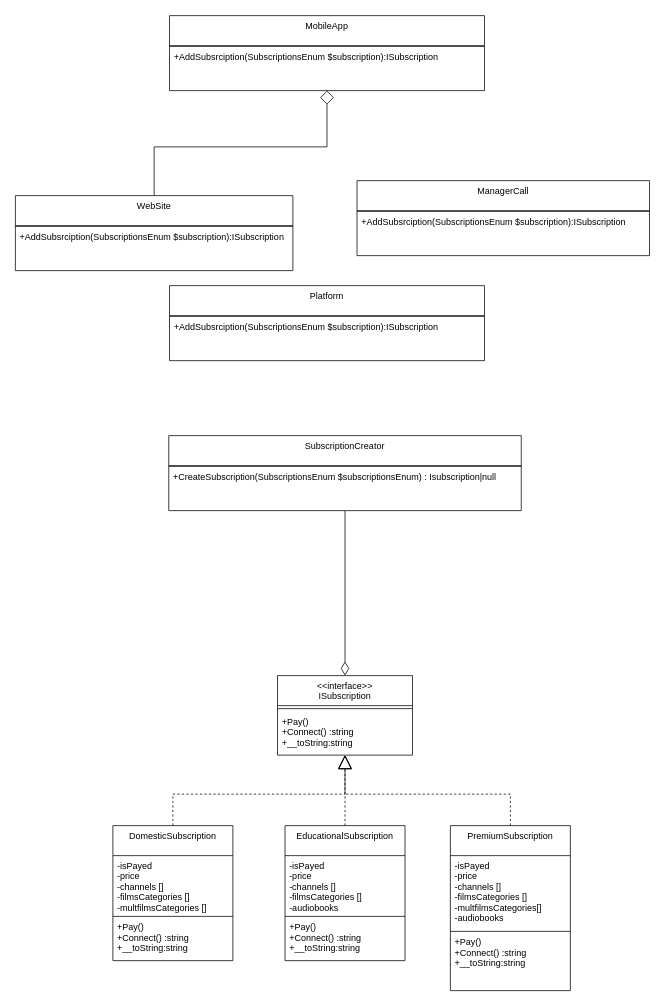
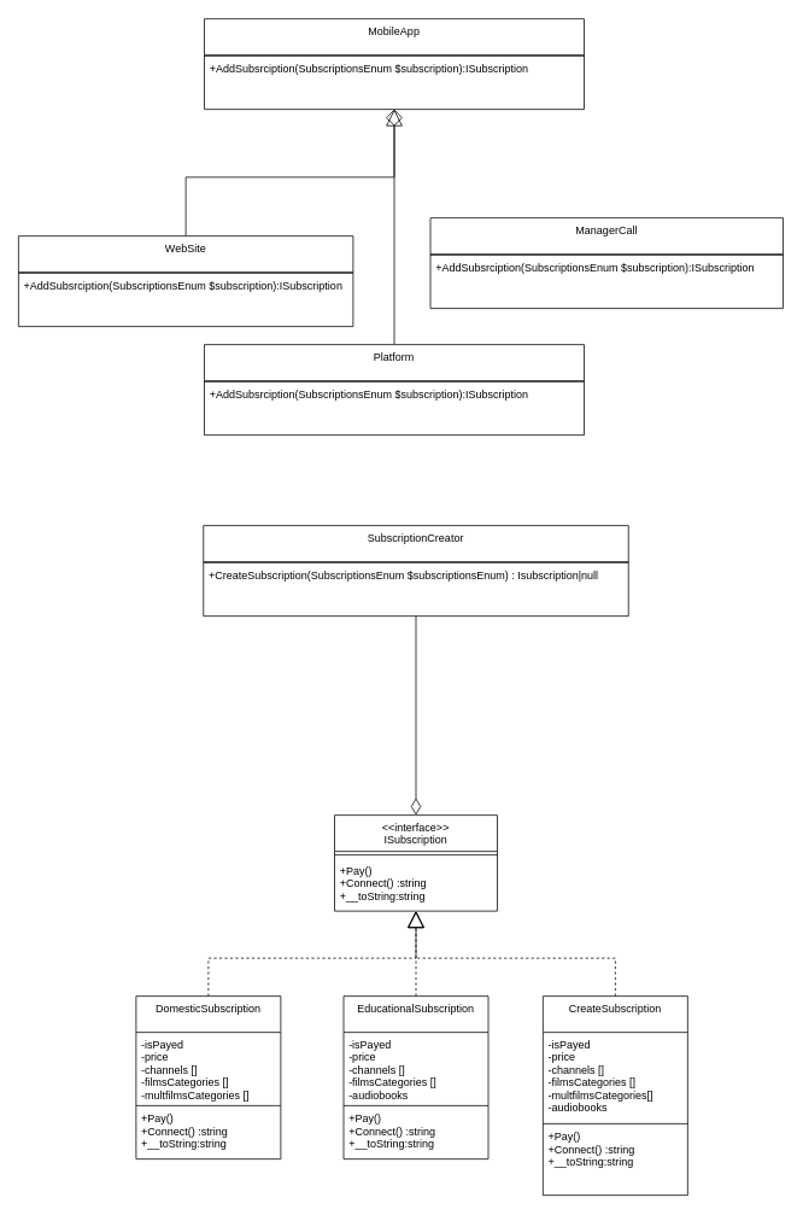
+ <mxCell id="9" style="edgeStyle=orthogonalEdgeStyle;rounded=0;orthogonalLoop=1;jettySize=auto;html=1;exitX=0.5;exitY=0;exitDx=0;exitDy=0;endArrow=block;endFill=0;endSize=16;" edge="1" parent="1" source="10" target="16"><mxGeometry relative="1" as="geometry" /></mxCell>
- <mxCell id="25" value="PremiumSubscription" style="swimlane;fontStyle=0;align=center;verticalAlign=top;childLayout=stackLayout;horizontal=1;startSize=40;horizontalStack=0;resizeParent=1;resizeLast=0;collapsible=1;marginBottom=0;rounded=0;shadow=0;strokeWidth=1;" vertex="1" parent="1"><mxGeometry x="600" y="1100" width="160" height="220" as="geometry"><mxRectangle x="130" y="380" width="160" height="26" as="alternateBounds" /></mxGeometry></mxCell>
+ <mxCell id="25" value="CreateSubscription" style="swimlane;fontStyle=0;align=center;verticalAlign=top;childLayout=stackLayout;horizontal=1;startSize=40;horizontalStack=0;resizeParent=1;resizeLast=0;collapsible=1;marginBottom=0;rounded=0;shadow=0;strokeWidth=1;" vertex="1" parent="1"><mxGeometry x="600" y="1100" width="160" height="220" as="geometry"><mxRectangle x="130" y="380" width="160" height="26" as="alternateBounds" /></mxGeometry></mxCell>
